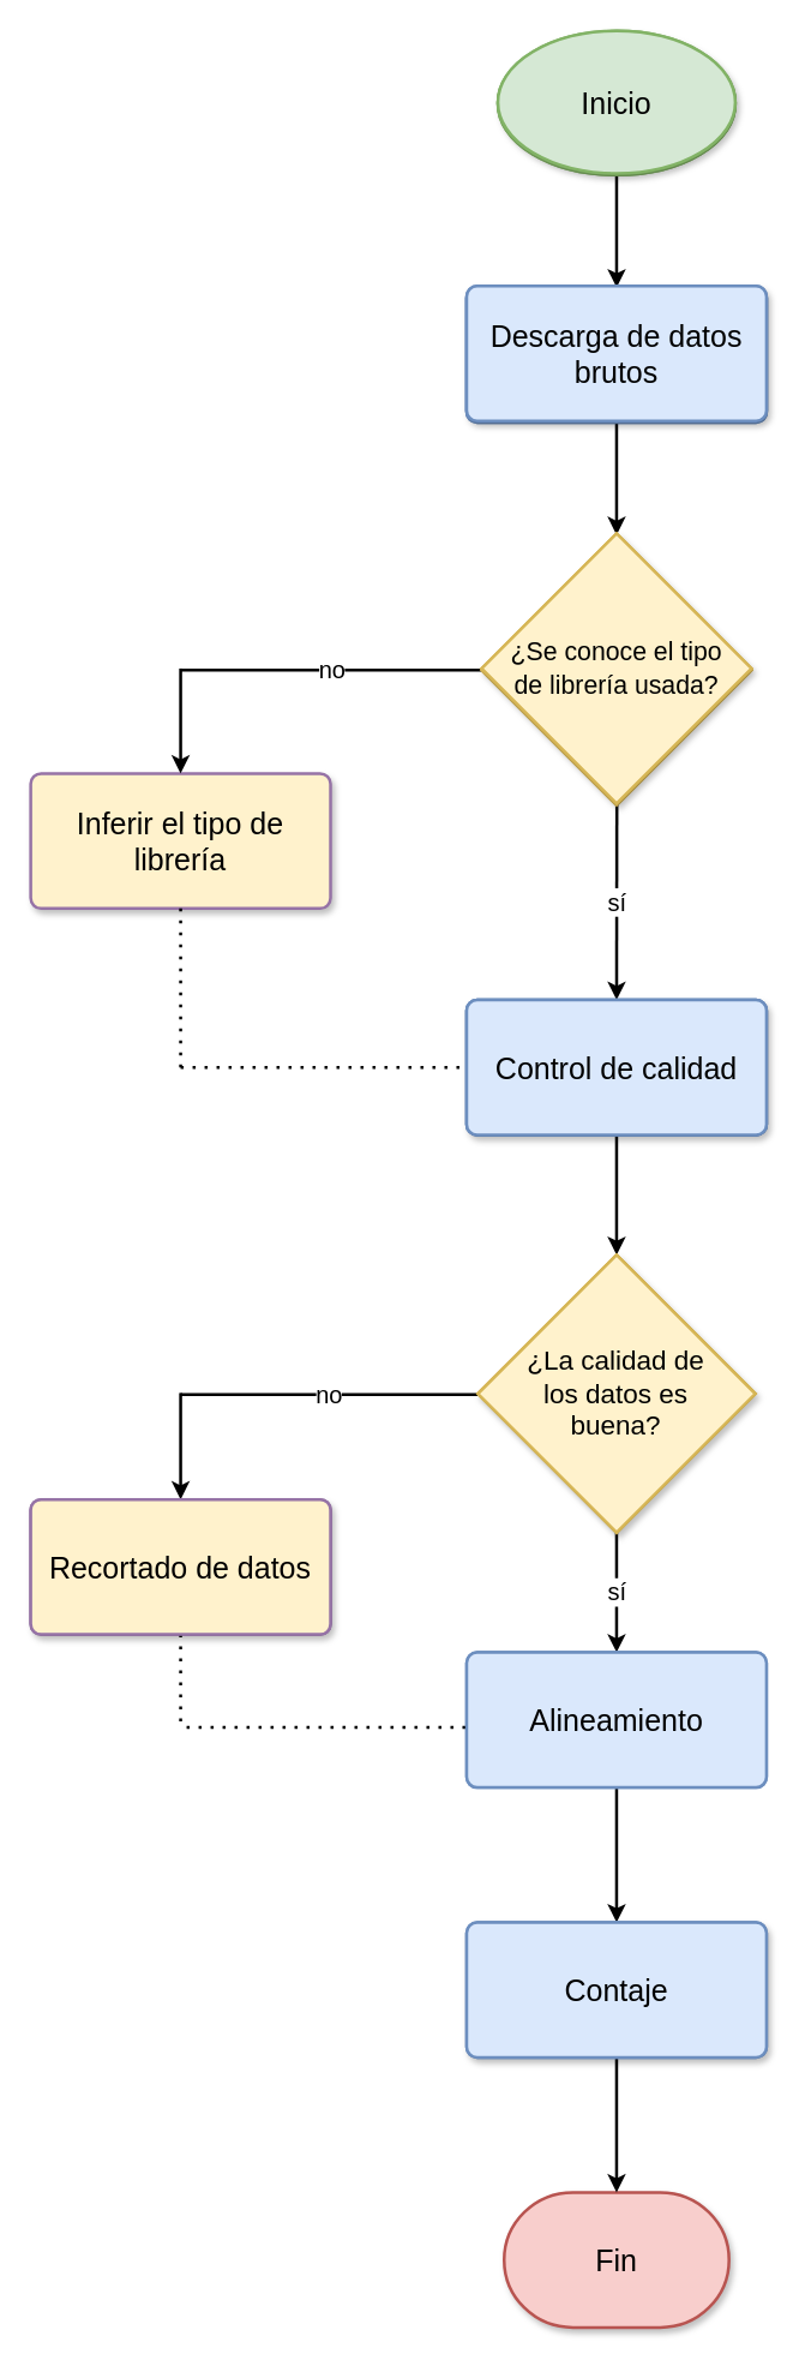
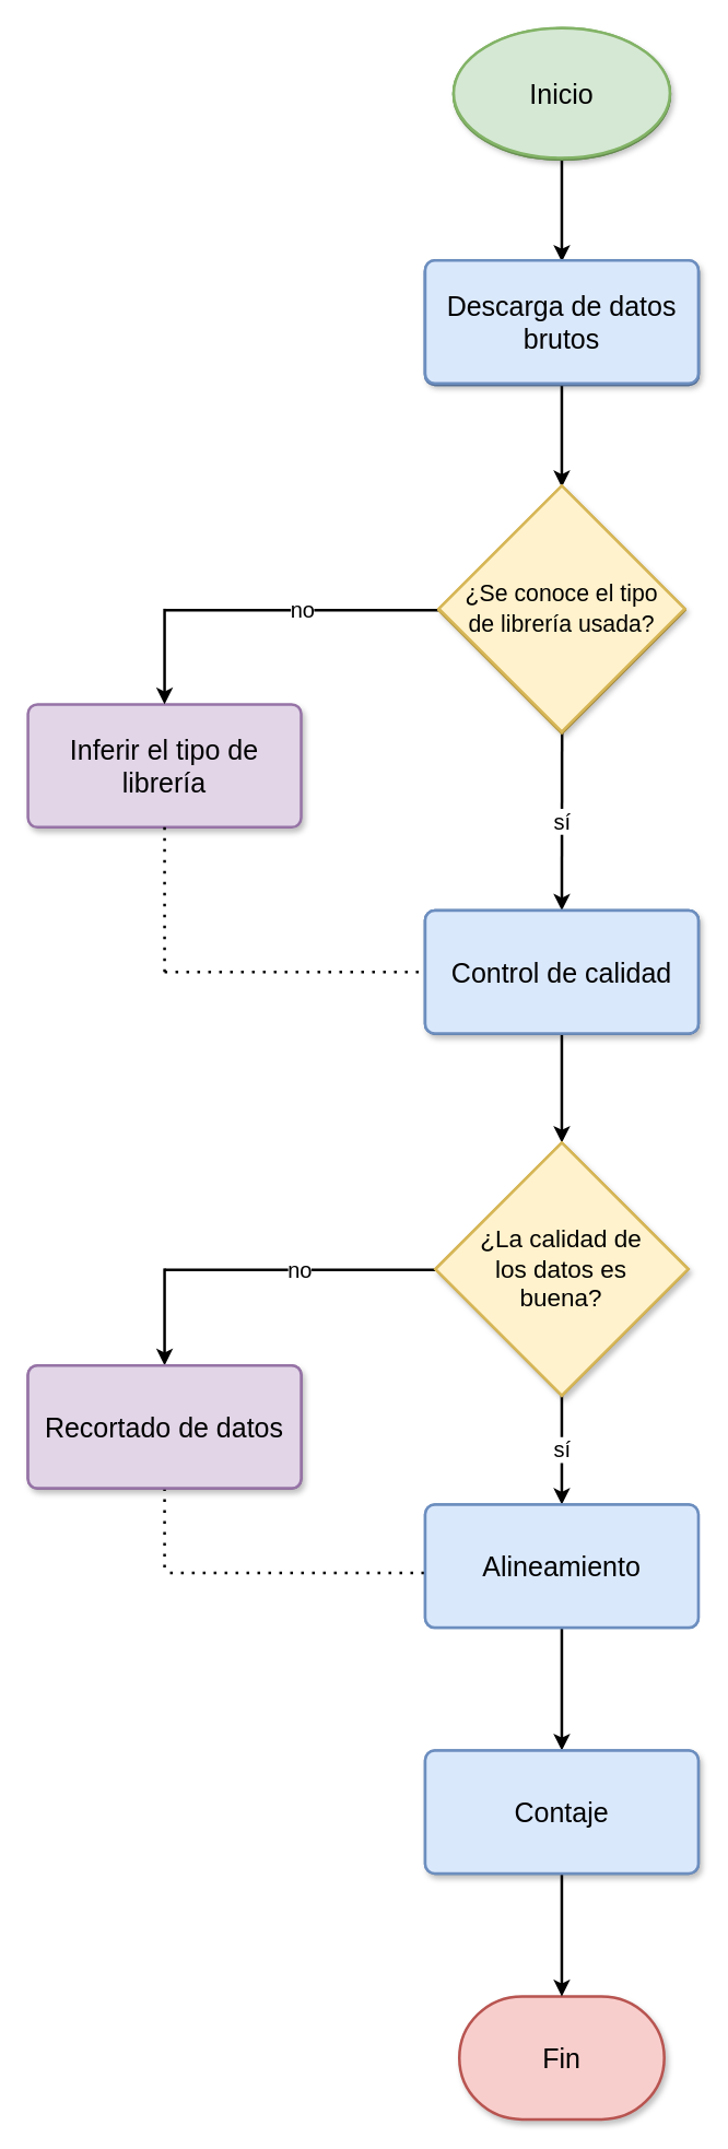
- <mxCell id="3" value="Inferir el tipo de&lt;br&gt;librería" style="rounded=1;whiteSpace=wrap;html=1;absoluteArcSize=1;arcSize=14;strokeWidth=2;fontSize=20;fillColor=#fff2cc;strokeColor=#9673a6;shadow=1;sketch=0;" vertex="1" parent="1"><mxGeometry x="20" y="515" width="200" height="90" as="geometry" /></mxCell>
+ <mxCell id="3" value="Inferir el tipo de&lt;br&gt;librería" style="rounded=1;whiteSpace=wrap;html=1;absoluteArcSize=1;arcSize=14;strokeWidth=2;fontSize=20;fillColor=#e1d5e7;strokeColor=#9673a6;shadow=1;sketch=0;" vertex="1" parent="1"><mxGeometry x="20" y="515" width="200" height="90" as="geometry" /></mxCell>
- <mxCell id="42" value="Recortado de datos" style="rounded=1;whiteSpace=wrap;html=1;absoluteArcSize=1;arcSize=14;strokeWidth=2;fontSize=20;fillColor=#fff2cc;strokeColor=#9673a6;shadow=1;" vertex="1" parent="1"><mxGeometry x="20" y="999" width="200" height="90" as="geometry" /></mxCell>
+ <mxCell id="42" value="Recortado de datos" style="rounded=1;whiteSpace=wrap;html=1;absoluteArcSize=1;arcSize=14;strokeWidth=2;fontSize=20;fillColor=#e1d5e7;strokeColor=#9673a6;shadow=1;" vertex="1" parent="1"><mxGeometry x="20" y="999" width="200" height="90" as="geometry" /></mxCell>
